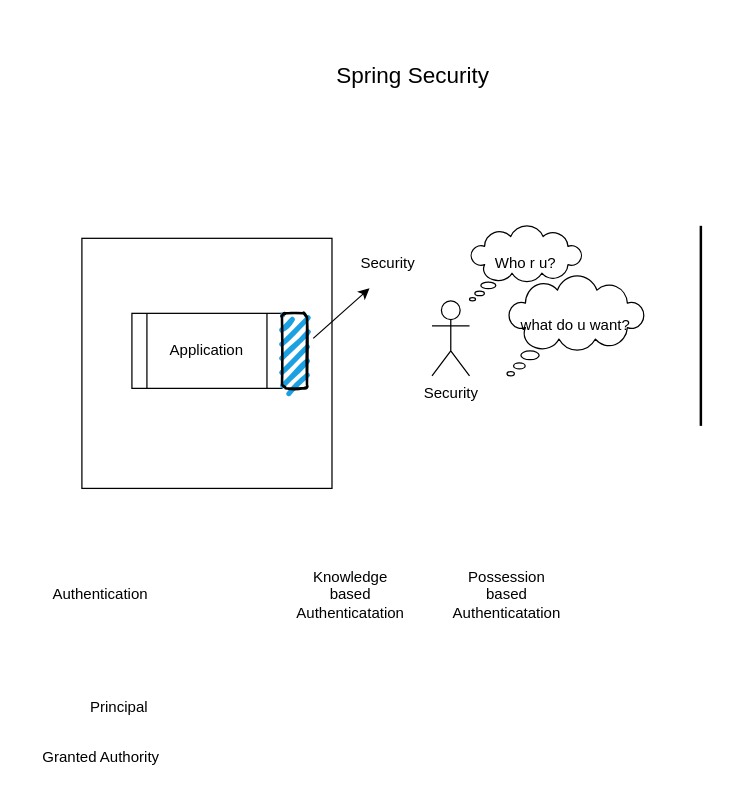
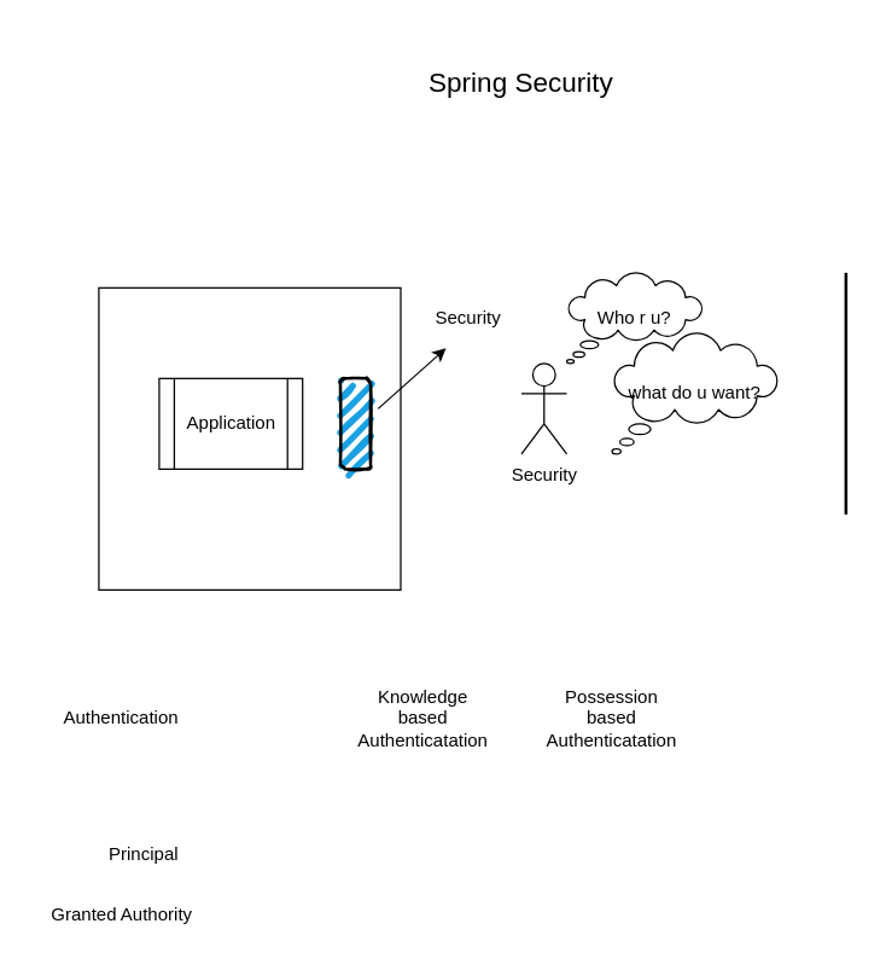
- <mxCell id="11" value="&lt;font style=&quot;font-size: 18px;&quot;&gt;Spring Security&lt;/font&gt;" style="text;html=1;strokeColor=none;fillColor=none;align=center;verticalAlign=middle;whiteSpace=wrap;rounded=0;" vertex="1" parent="1"><mxGeometry x="220" y="25" width="220" height="70" as="geometry" /></mxCell>
+ <mxCell id="11" value="&lt;font style=&quot;font-size: 18px;&quot;&gt;Spring Security&lt;/font&gt;" style="text;html=1;strokeColor=none;fillColor=none;align=center;verticalAlign=middle;whiteSpace=wrap;rounded=0;" vertex="1" parent="1"><mxGeometry x="235" y="20" width="220" height="70" as="geometry" /></mxCell>
- <mxCell id="3" value="Application" style="shape=process;whiteSpace=wrap;html=1;backgroundOutline=1;" vertex="1" parent="1"><mxGeometry x="105" y="250" width="120" height="60" as="geometry" /></mxCell>
+ <mxCell id="3" value="Application" style="shape=process;whiteSpace=wrap;html=1;backgroundOutline=1;" vertex="1" parent="1"><mxGeometry x="105" y="250" width="95" height="60" as="geometry" /></mxCell>
